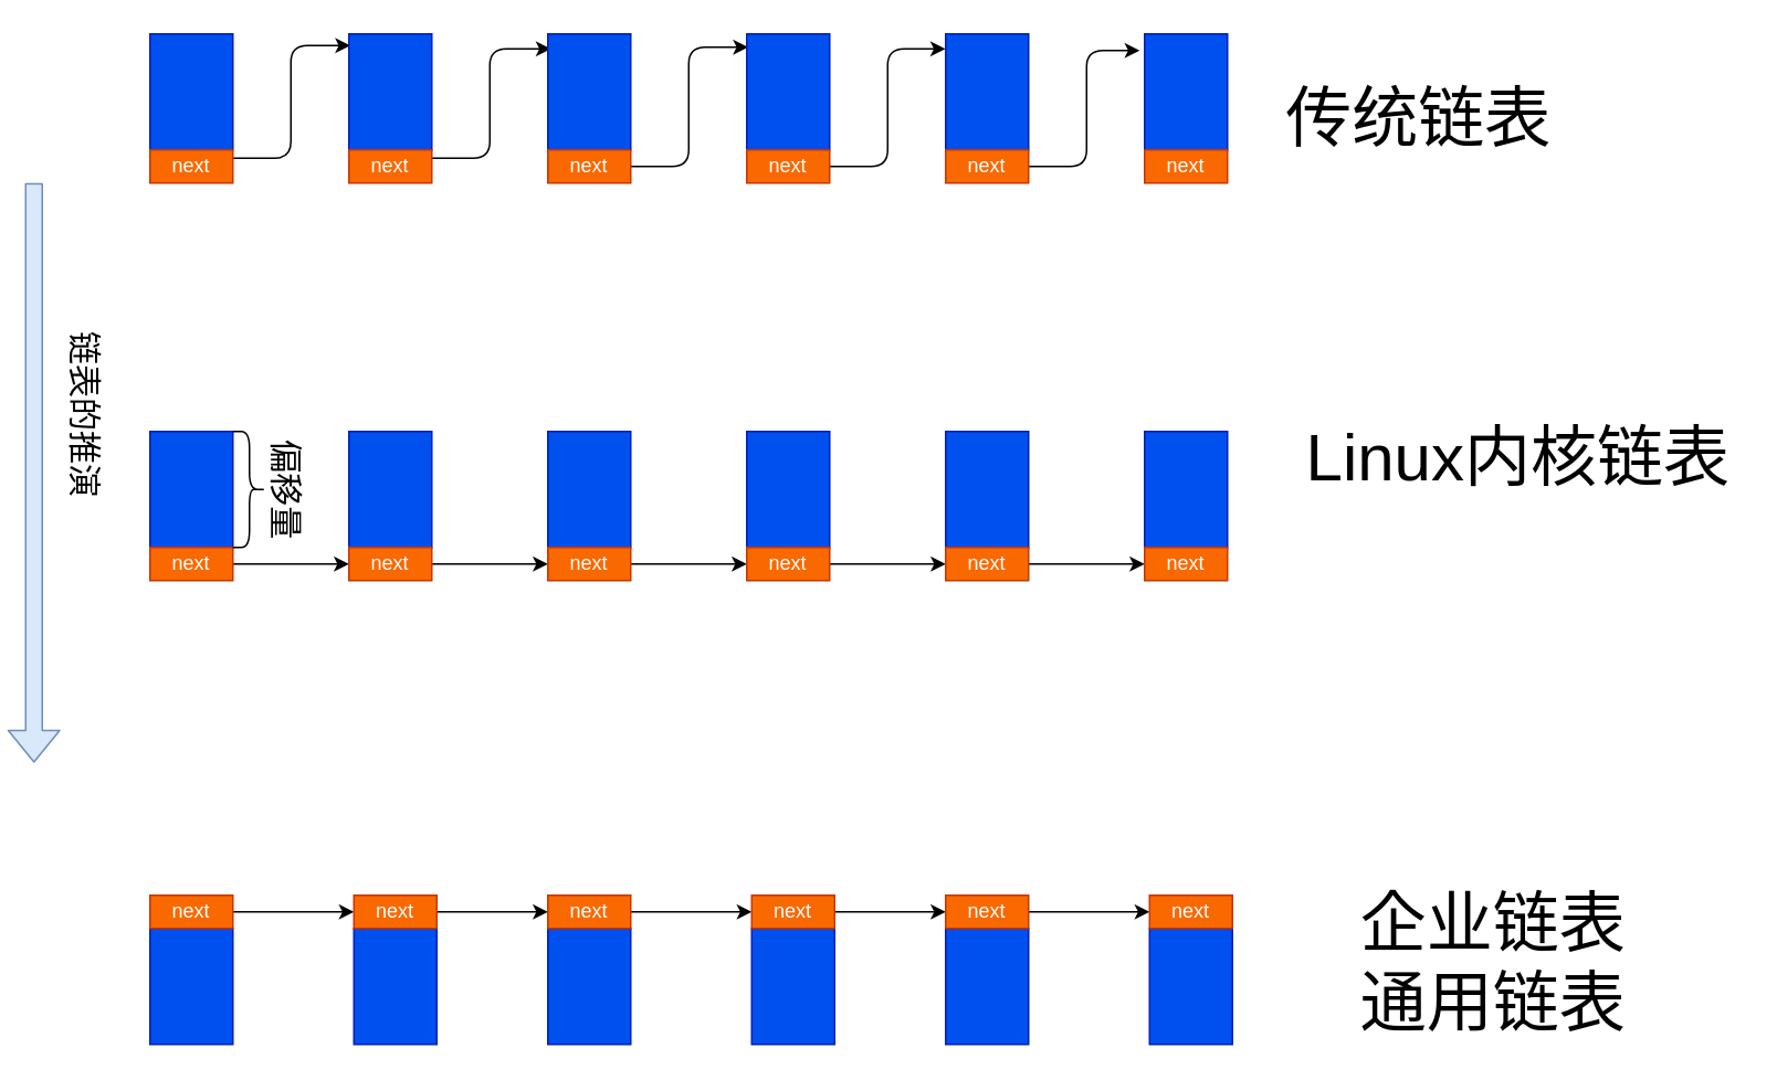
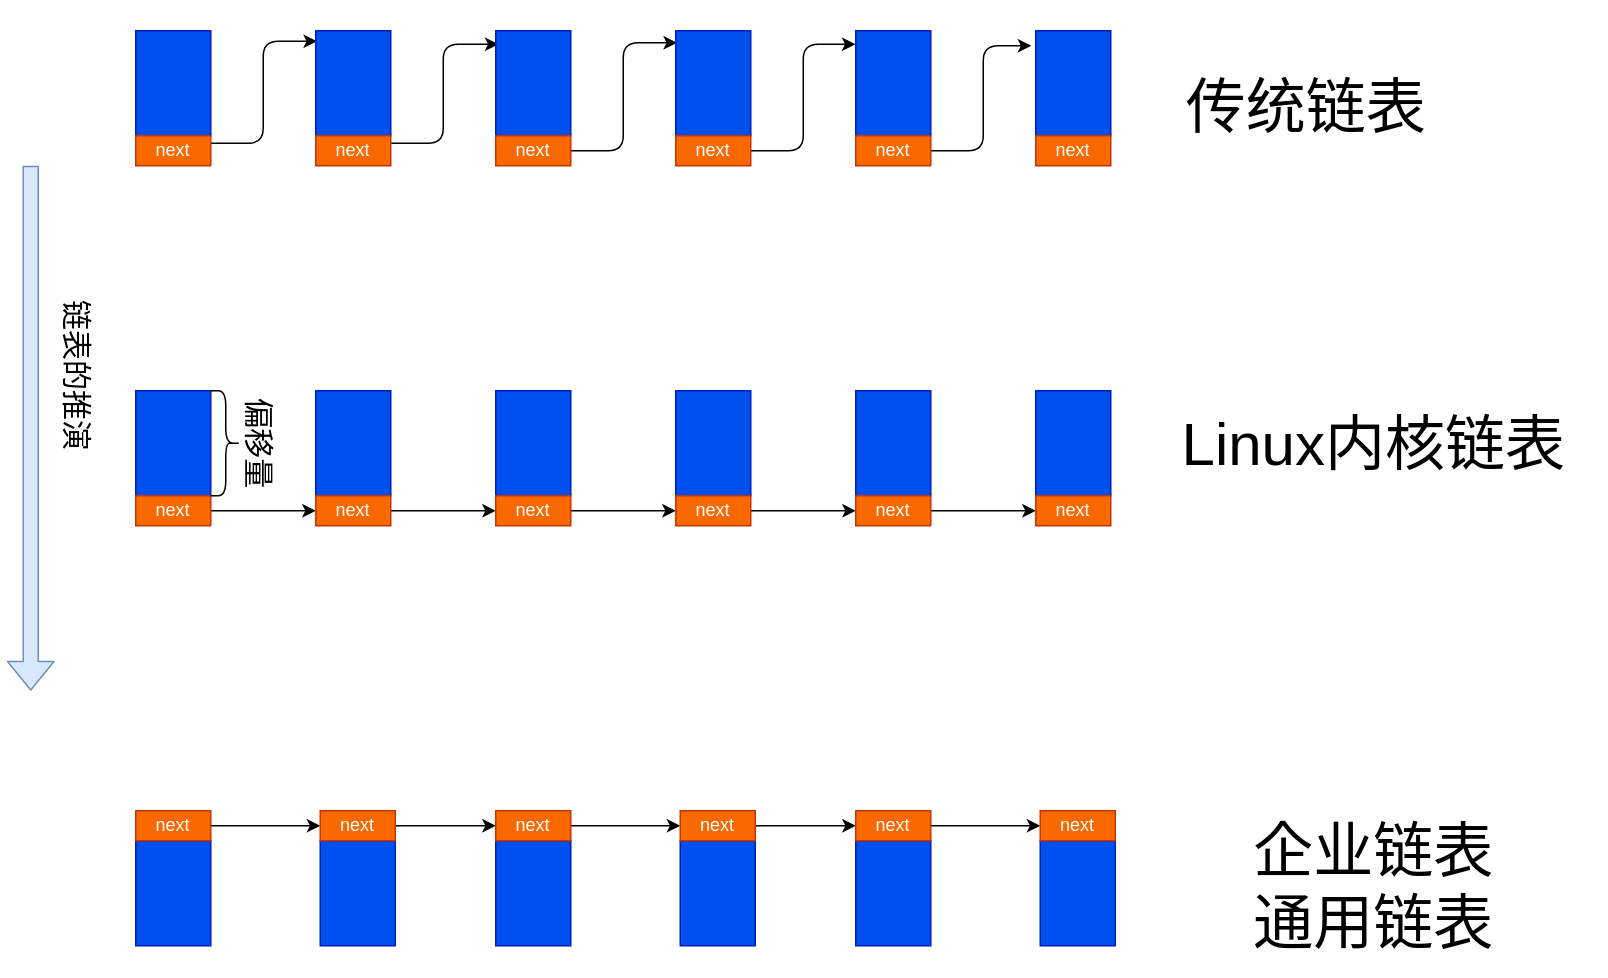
- <mxCell id="57" value="&lt;font style=&quot;font-size: 40px&quot;&gt;传统链表&lt;/font&gt;" style="text;html=1;align=center;verticalAlign=middle;resizable=0;points=[];autosize=1;strokeColor=none;fillColor=none;fontSize=20;fontColor=#000000;" parent="1" vertex="1"><mxGeometry x="765" y="50" width="180" height="40" as="geometry" /></mxCell>
+ <mxCell id="57" value="&lt;font style=&quot;font-size: 40px&quot;&gt;传统链表&lt;/font&gt;" style="text;html=1;align=center;verticalAlign=middle;resizable=0;points=[];autosize=1;strokeColor=none;fillColor=none;fontSize=20;fontColor=#000000;" parent="1" vertex="1"><mxGeometry x="780" y="50" width="180" height="40" as="geometry" /></mxCell>
- <mxCell id="58" value="Linux内核链表" style="text;html=1;align=center;verticalAlign=middle;resizable=0;points=[];autosize=1;strokeColor=none;fillColor=none;fontSize=40;fontColor=#000000;" parent="1" vertex="1"><mxGeometry x="780" y="250" width="270" height="50" as="geometry" /></mxCell>
+ <mxCell id="58" value="Linux内核链表" style="text;html=1;align=center;verticalAlign=middle;resizable=0;points=[];autosize=1;strokeColor=none;fillColor=none;fontSize=40;fontColor=#000000;" parent="1" vertex="1"><mxGeometry x="780" y="270" width="270" height="50" as="geometry" /></mxCell>
- <mxCell id="59" value="企业链表&lt;br&gt;通用链表" style="text;html=1;align=center;verticalAlign=middle;resizable=0;points=[];autosize=1;strokeColor=none;fillColor=none;fontSize=40;fontColor=#000000;" parent="1" vertex="1"><mxGeometry x="810" y="530" width="180" height="100" as="geometry" /></mxCell>
+ <mxCell id="59" value="企业链表&lt;br&gt;通用链表" style="text;html=1;align=center;verticalAlign=middle;resizable=0;points=[];autosize=1;strokeColor=none;fillColor=none;fontSize=40;fontColor=#000000;" parent="1" vertex="1"><mxGeometry x="825" y="540" width="180" height="100" as="geometry" /></mxCell>
